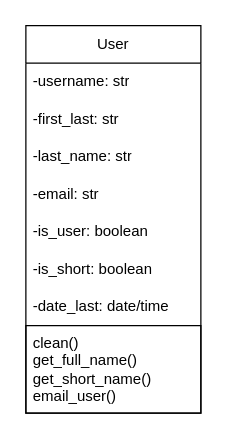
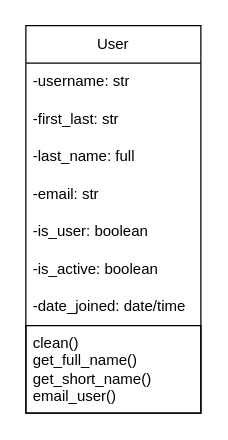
- <mxCell id="5" value="-last_name: str" style="text;strokeColor=none;fillColor=none;align=left;verticalAlign=middle;spacingLeft=4;spacingRight=4;overflow=hidden;points=[[0,0.5],[1,0.5]];portConstraint=eastwest;rotatable=0;whiteSpace=wrap;html=1;" vertex="1" parent="2"><mxGeometry y="90" width="140" height="30" as="geometry" /></mxCell>
+ <mxCell id="5" value="-last_name: full" style="text;strokeColor=none;fillColor=none;align=left;verticalAlign=middle;spacingLeft=4;spacingRight=4;overflow=hidden;points=[[0,0.5],[1,0.5]];portConstraint=eastwest;rotatable=0;whiteSpace=wrap;html=1;" vertex="1" parent="2"><mxGeometry y="90" width="140" height="30" as="geometry" /></mxCell>
- <mxCell id="8" value="-is_short: boolean" style="text;strokeColor=none;fillColor=none;align=left;verticalAlign=middle;spacingLeft=4;spacingRight=4;overflow=hidden;points=[[0,0.5],[1,0.5]];portConstraint=eastwest;rotatable=0;whiteSpace=wrap;html=1;" vertex="1" parent="2"><mxGeometry y="180" width="140" height="30" as="geometry" /></mxCell>
+ <mxCell id="8" value="-is_active: boolean" style="text;strokeColor=none;fillColor=none;align=left;verticalAlign=middle;spacingLeft=4;spacingRight=4;overflow=hidden;points=[[0,0.5],[1,0.5]];portConstraint=eastwest;rotatable=0;whiteSpace=wrap;html=1;" vertex="1" parent="2"><mxGeometry y="180" width="140" height="30" as="geometry" /></mxCell>
- <mxCell id="9" value="-date_last: date/time" style="text;strokeColor=none;fillColor=none;align=left;verticalAlign=middle;spacingLeft=4;spacingRight=4;overflow=hidden;points=[[0,0.5],[1,0.5]];portConstraint=eastwest;rotatable=0;whiteSpace=wrap;html=1;" vertex="1" parent="2"><mxGeometry y="210" width="140" height="30" as="geometry" /></mxCell>
+ <mxCell id="9" value="-date_joined: date/time" style="text;strokeColor=none;fillColor=none;align=left;verticalAlign=middle;spacingLeft=4;spacingRight=4;overflow=hidden;points=[[0,0.5],[1,0.5]];portConstraint=eastwest;rotatable=0;whiteSpace=wrap;html=1;" vertex="1" parent="2"><mxGeometry y="210" width="140" height="30" as="geometry" /></mxCell>
